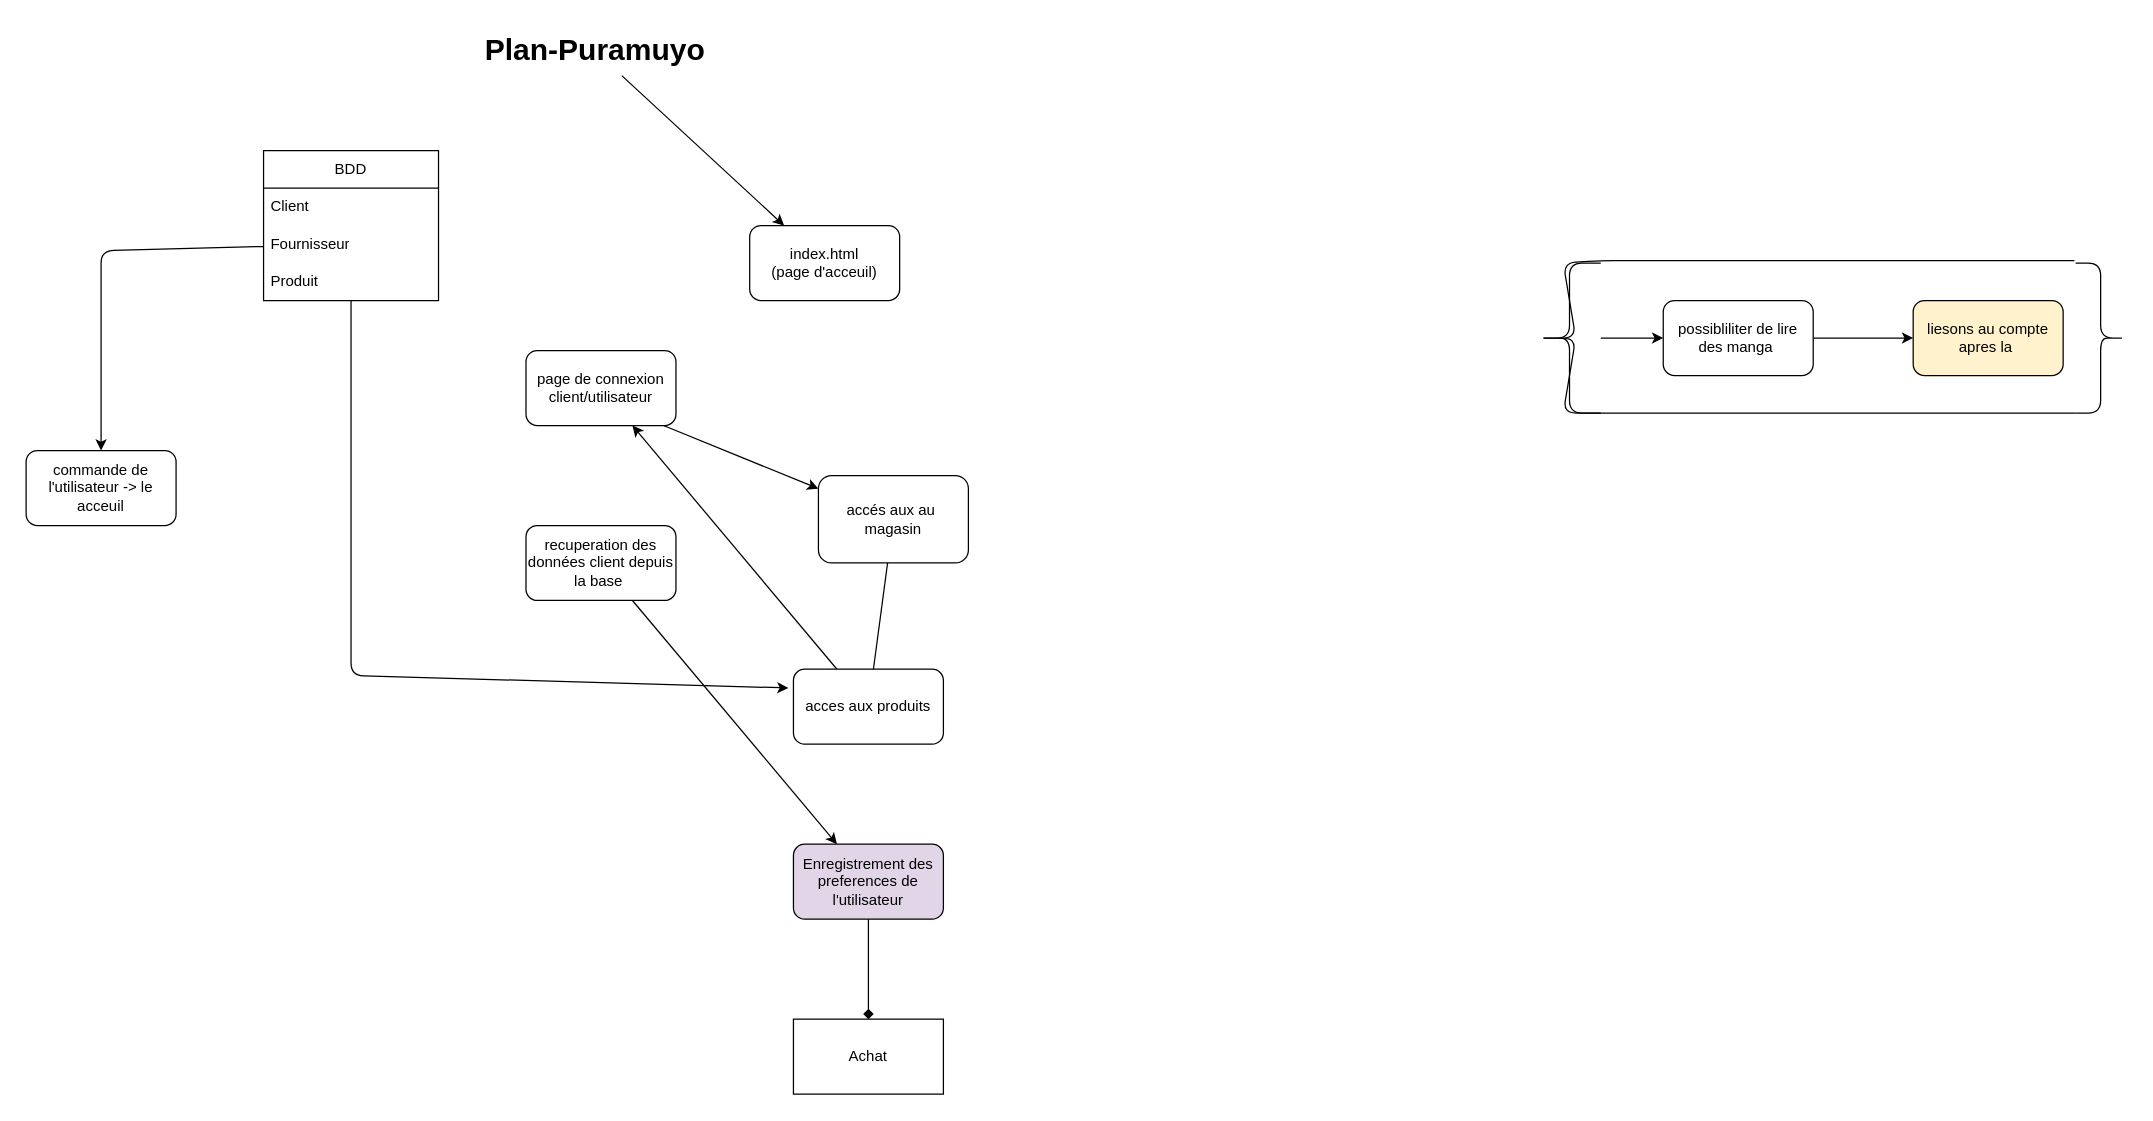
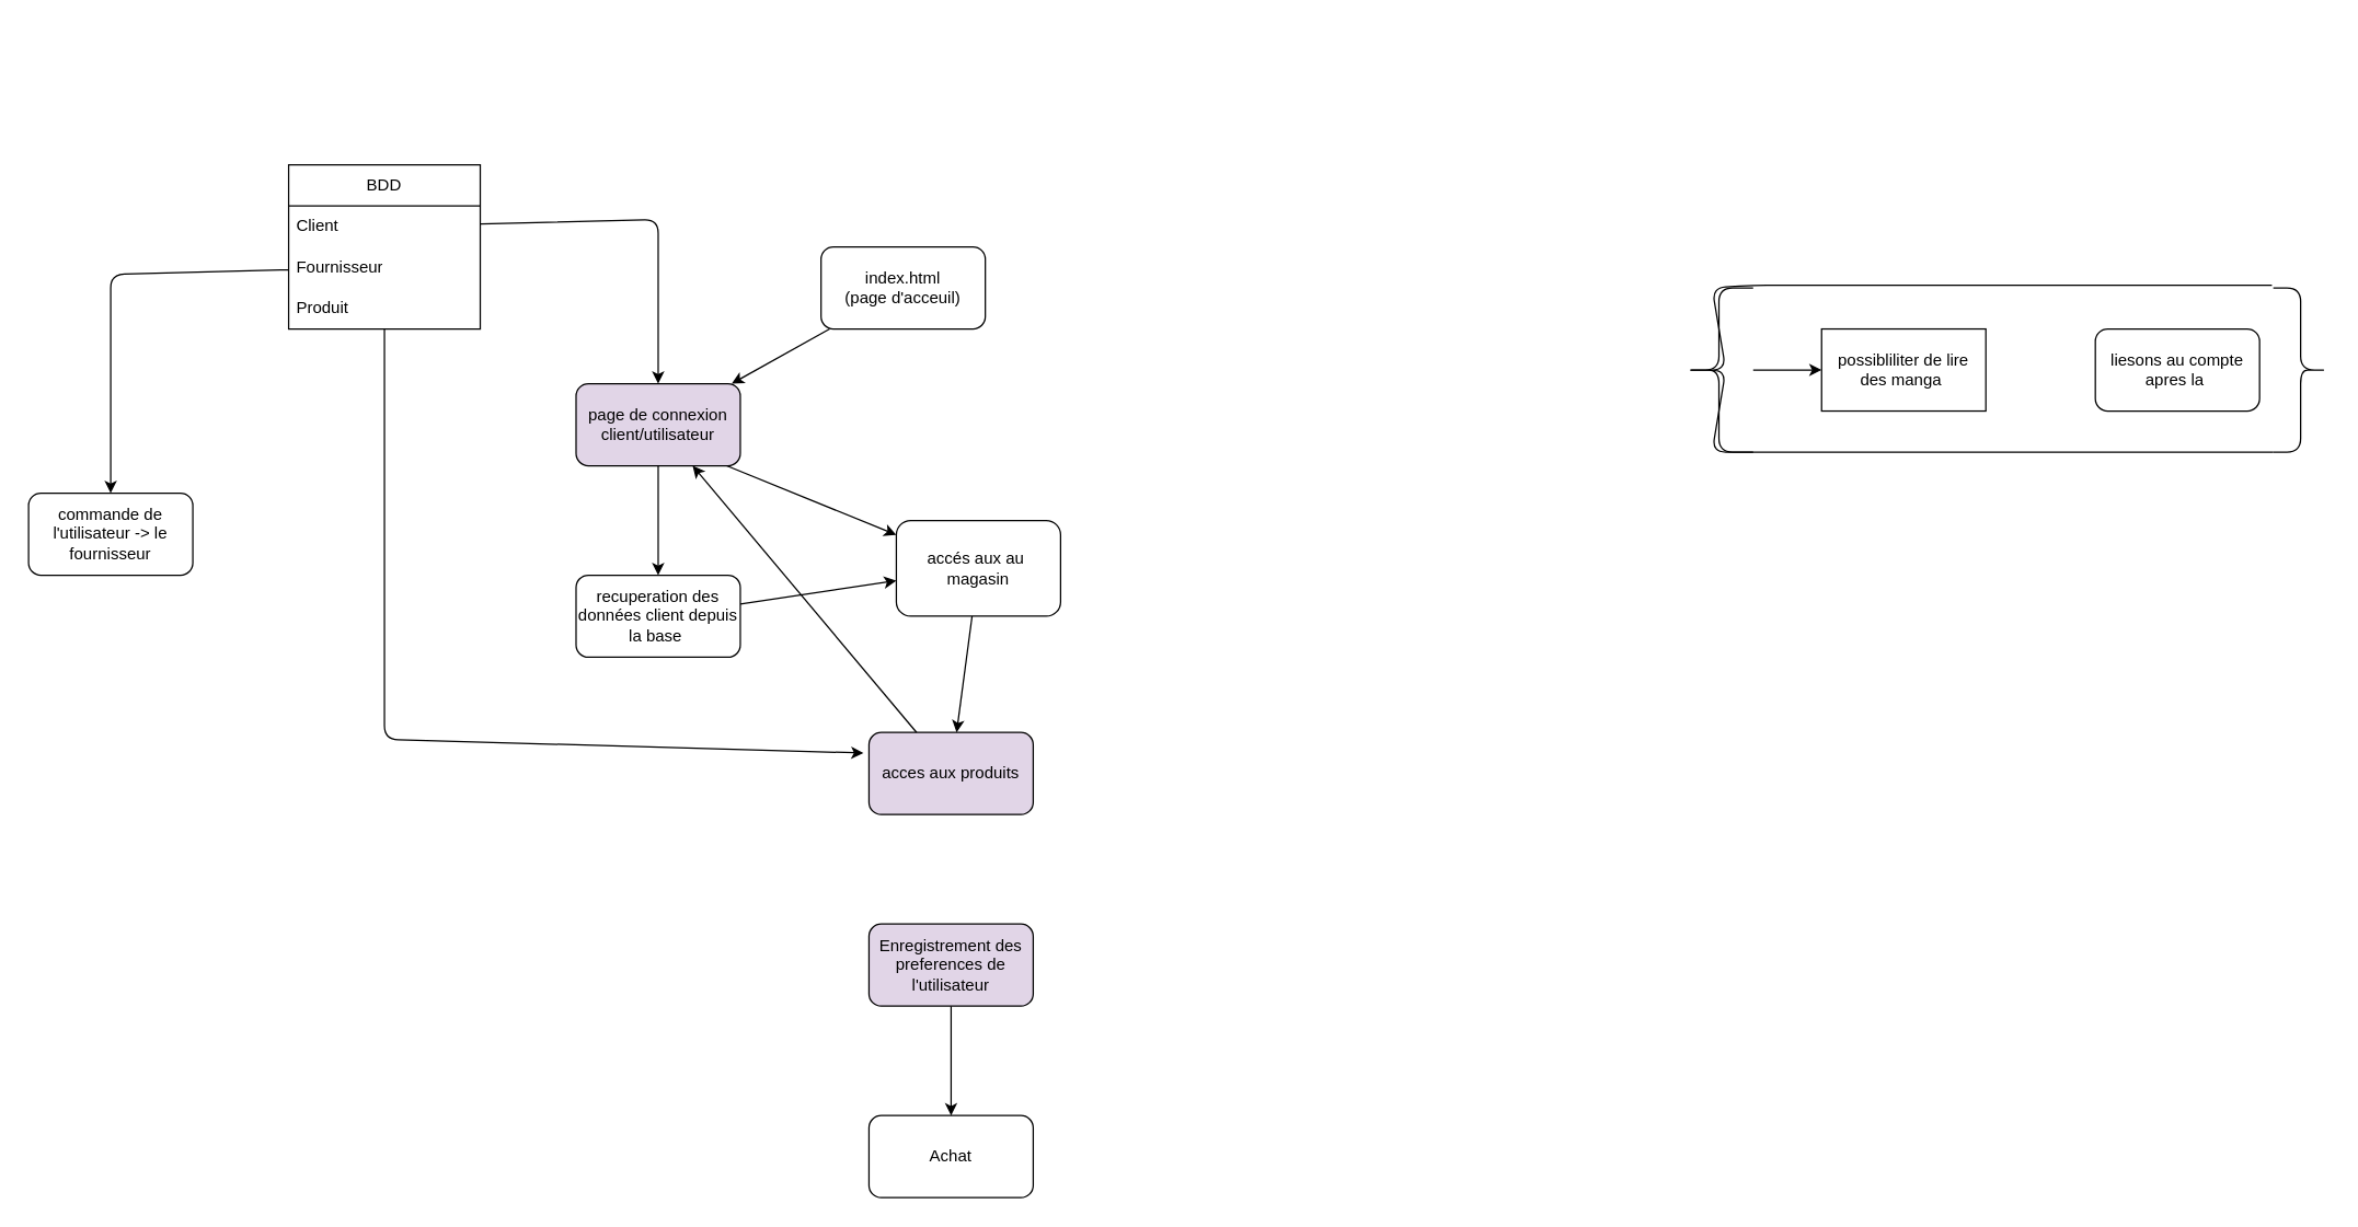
- <mxCell id="3" value="Plan-Puramuyo" style="text;strokeColor=none;fillColor=none;html=1;fontSize=24;fontStyle=1;verticalAlign=middle;align=center;" parent="1" vertex="1"><mxGeometry x="380" y="20" width="190" height="40" as="geometry" /></mxCell>
- <mxCell id="2" style="edgeStyle=none;html=1;" parent="1" source="3" target="5" edge="1"><mxGeometry relative="1" as="geometry" /></mxCell>
+ <mxCell id="24" style="edgeStyle=none;html=1;" parent="1" source="21" target="7" edge="1"><mxGeometry relative="1" as="geometry"><mxPoint x="480" y="165" as="targetPoint" /><Array as="points"><mxPoint x="480" y="160" /></Array></mxGeometry></mxCell>
+ <mxCell id="4" value="" style="edgeStyle=none;html=1;" parent="1" source="5" target="7" edge="1"><mxGeometry relative="1" as="geometry" /></mxCell>
- <mxCell id="14" value="possibliliter de lire des manga&amp;nbsp;" style="rounded=1;whiteSpace=wrap;html=1;" parent="1" vertex="1"><mxGeometry x="1330" y="240" width="120" height="60" as="geometry" /></mxCell>
+ <mxCell id="14" value="possibliliter de lire des manga&amp;nbsp;" style="whiteSpace=wrap;html=1;rounded=0;" parent="1" vertex="1"><mxGeometry x="1330" y="240" width="120" height="60" as="geometry" /></mxCell>
- <mxCell id="13" value="" style="edgeStyle=none;html=1;" parent="1" source="14" target="15" edge="1"><mxGeometry relative="1" as="geometry" /></mxCell>
- <mxCell id="15" value="liesons au compte apres la&amp;nbsp;" style="whiteSpace=wrap;html=1;rounded=1;fillColor=#fff2cc;" parent="1" vertex="1"><mxGeometry x="1530" y="240" width="120" height="60" as="geometry" /></mxCell>
+ <mxCell id="15" value="liesons au compte apres la&amp;nbsp;" style="whiteSpace=wrap;html=1;rounded=1;" parent="1" vertex="1"><mxGeometry x="1530" y="240" width="120" height="60" as="geometry" /></mxCell>
- <mxCell id="7" value="page de connexion client/utilisateur" style="rounded=1;whiteSpace=wrap;html=1;" parent="1" vertex="1"><mxGeometry x="420" y="280" width="120" height="60" as="geometry" /></mxCell>
+ <mxCell id="7" value="page de connexion client/utilisateur" style="rounded=1;whiteSpace=wrap;html=1;fillColor=#e1d5e7;" parent="1" vertex="1"><mxGeometry x="420" y="280" width="120" height="60" as="geometry" /></mxCell>
+ <mxCell id="6" value="" style="edgeStyle=none;html=1;" parent="1" source="7" target="9" edge="1"><mxGeometry relative="1" as="geometry" /></mxCell>
- <mxCell id="32" value="commande de l'utilisateur -&amp;gt; le acceuil" style="rounded=1;whiteSpace=wrap;html=1;" parent="1" vertex="1"><mxGeometry x="20" y="360" width="120" height="60" as="geometry" /></mxCell>
+ <mxCell id="32" value="commande de l'utilisateur -&amp;gt; le fournisseur" style="rounded=1;whiteSpace=wrap;html=1;" parent="1" vertex="1"><mxGeometry x="20" y="360" width="120" height="60" as="geometry" /></mxCell>
- <mxCell id="11" value="" style="edgeStyle=none;html=1;endArrow=none;" parent="1" source="12" target="26" edge="1"><mxGeometry relative="1" as="geometry" /></mxCell>
+ <mxCell id="11" value="" style="edgeStyle=none;html=1;" parent="1" source="12" target="26" edge="1"><mxGeometry relative="1" as="geometry" /></mxCell>
- <mxCell id="26" value="acces aux produits" style="whiteSpace=wrap;html=1;rounded=1;" parent="1" vertex="1"><mxGeometry x="634" y="535" width="120" height="60" as="geometry" /></mxCell>
+ <mxCell id="26" value="acces aux produits" style="whiteSpace=wrap;html=1;rounded=1;fillColor=#e1d5e7;" parent="1" vertex="1"><mxGeometry x="634" y="535" width="120" height="60" as="geometry" /></mxCell>
- <mxCell id="8" style="edgeStyle=none;html=1;" parent="1" source="9" target="28" edge="1"><mxGeometry relative="1" as="geometry" /></mxCell>
+ <mxCell id="8" style="edgeStyle=none;html=1;" parent="1" source="9" target="12" edge="1"><mxGeometry relative="1" as="geometry" /></mxCell>
- <mxCell id="27" value="" style="edgeStyle=none;html=1;endArrow=diamond;" parent="1" source="28" target="29" edge="1"><mxGeometry relative="1" as="geometry" /></mxCell>
+ <mxCell id="27" value="" style="edgeStyle=none;html=1;" parent="1" source="28" target="29" edge="1"><mxGeometry relative="1" as="geometry" /></mxCell>
- <mxCell id="29" value="Achat" style="whiteSpace=wrap;html=1;rounded=0;" parent="1" vertex="1"><mxGeometry x="634" y="815" width="120" height="60" as="geometry" /></mxCell>
+ <mxCell id="29" value="Achat" style="whiteSpace=wrap;html=1;rounded=1;" parent="1" vertex="1"><mxGeometry x="634" y="815" width="120" height="60" as="geometry" /></mxCell>
